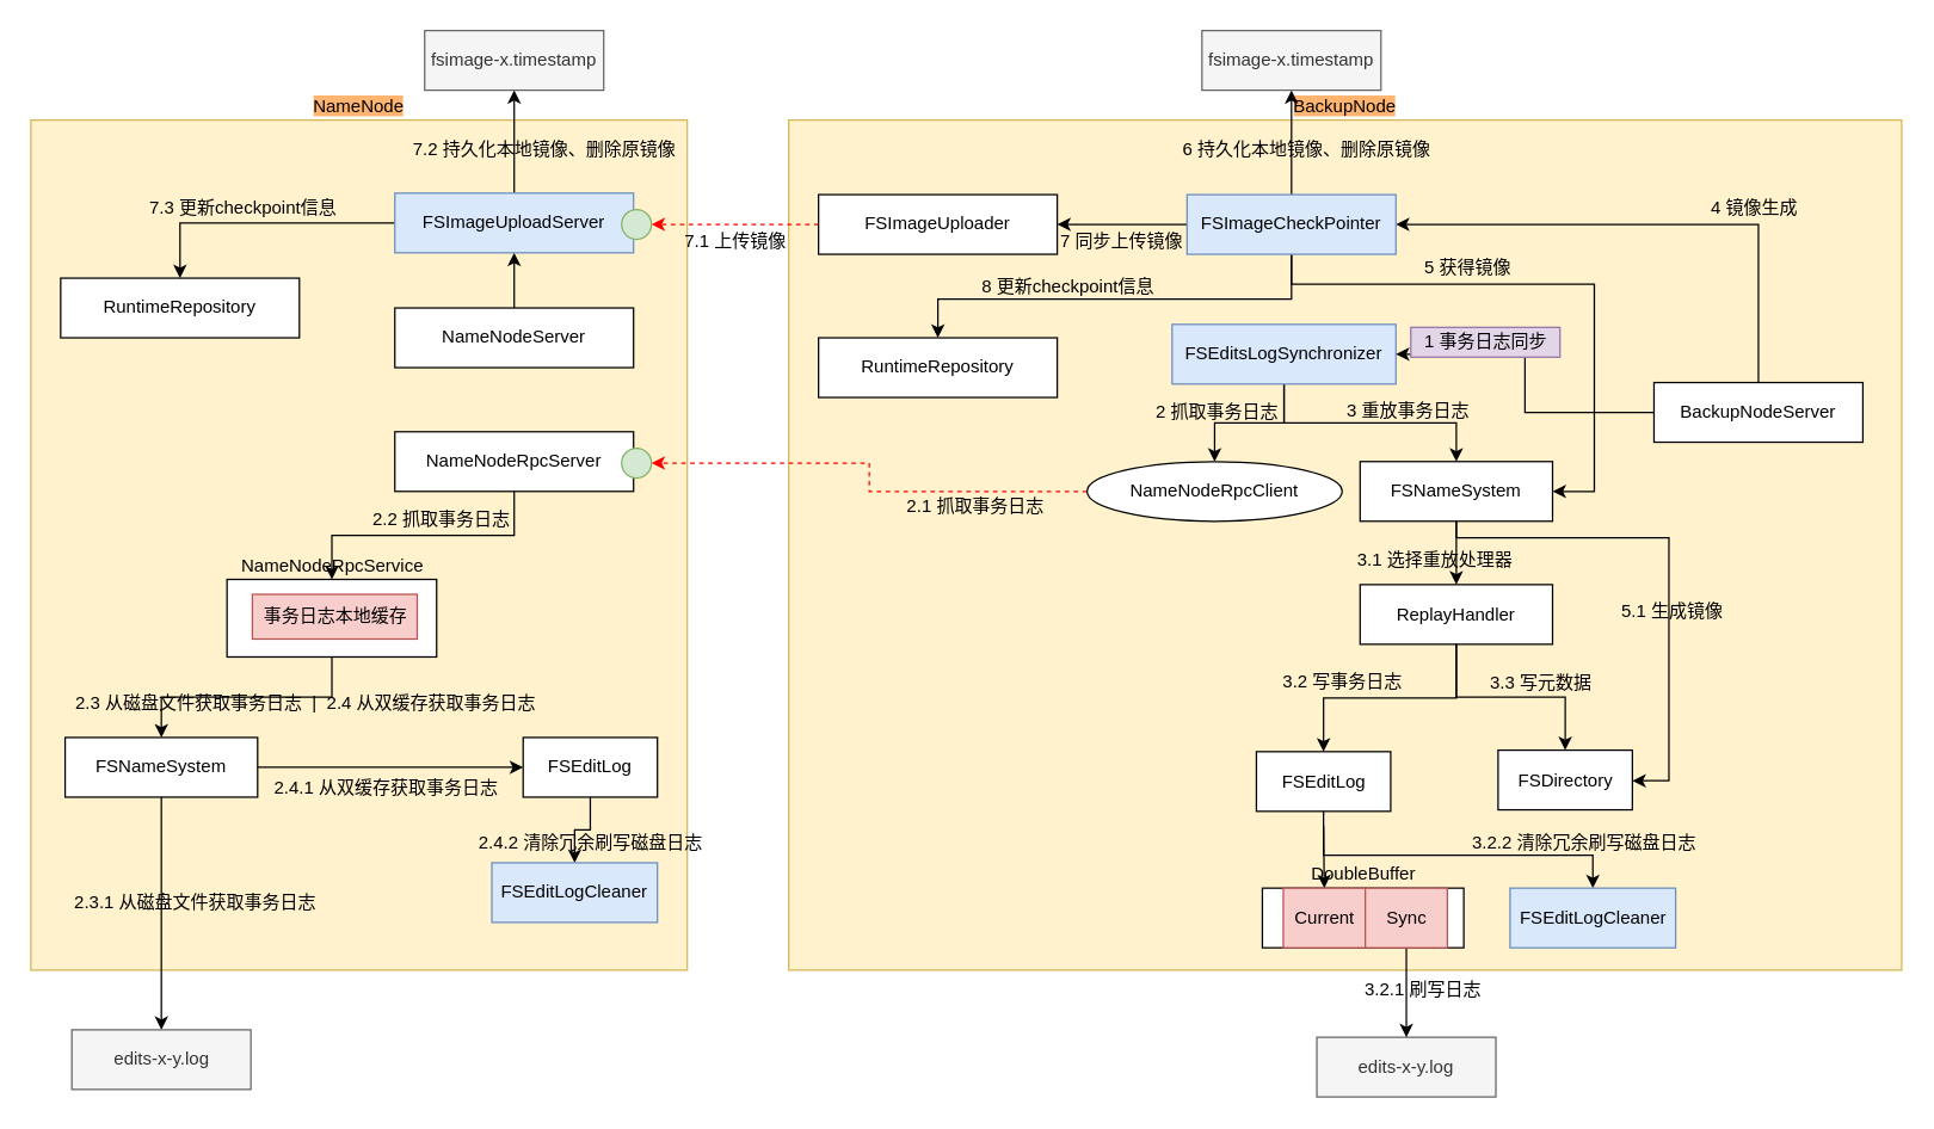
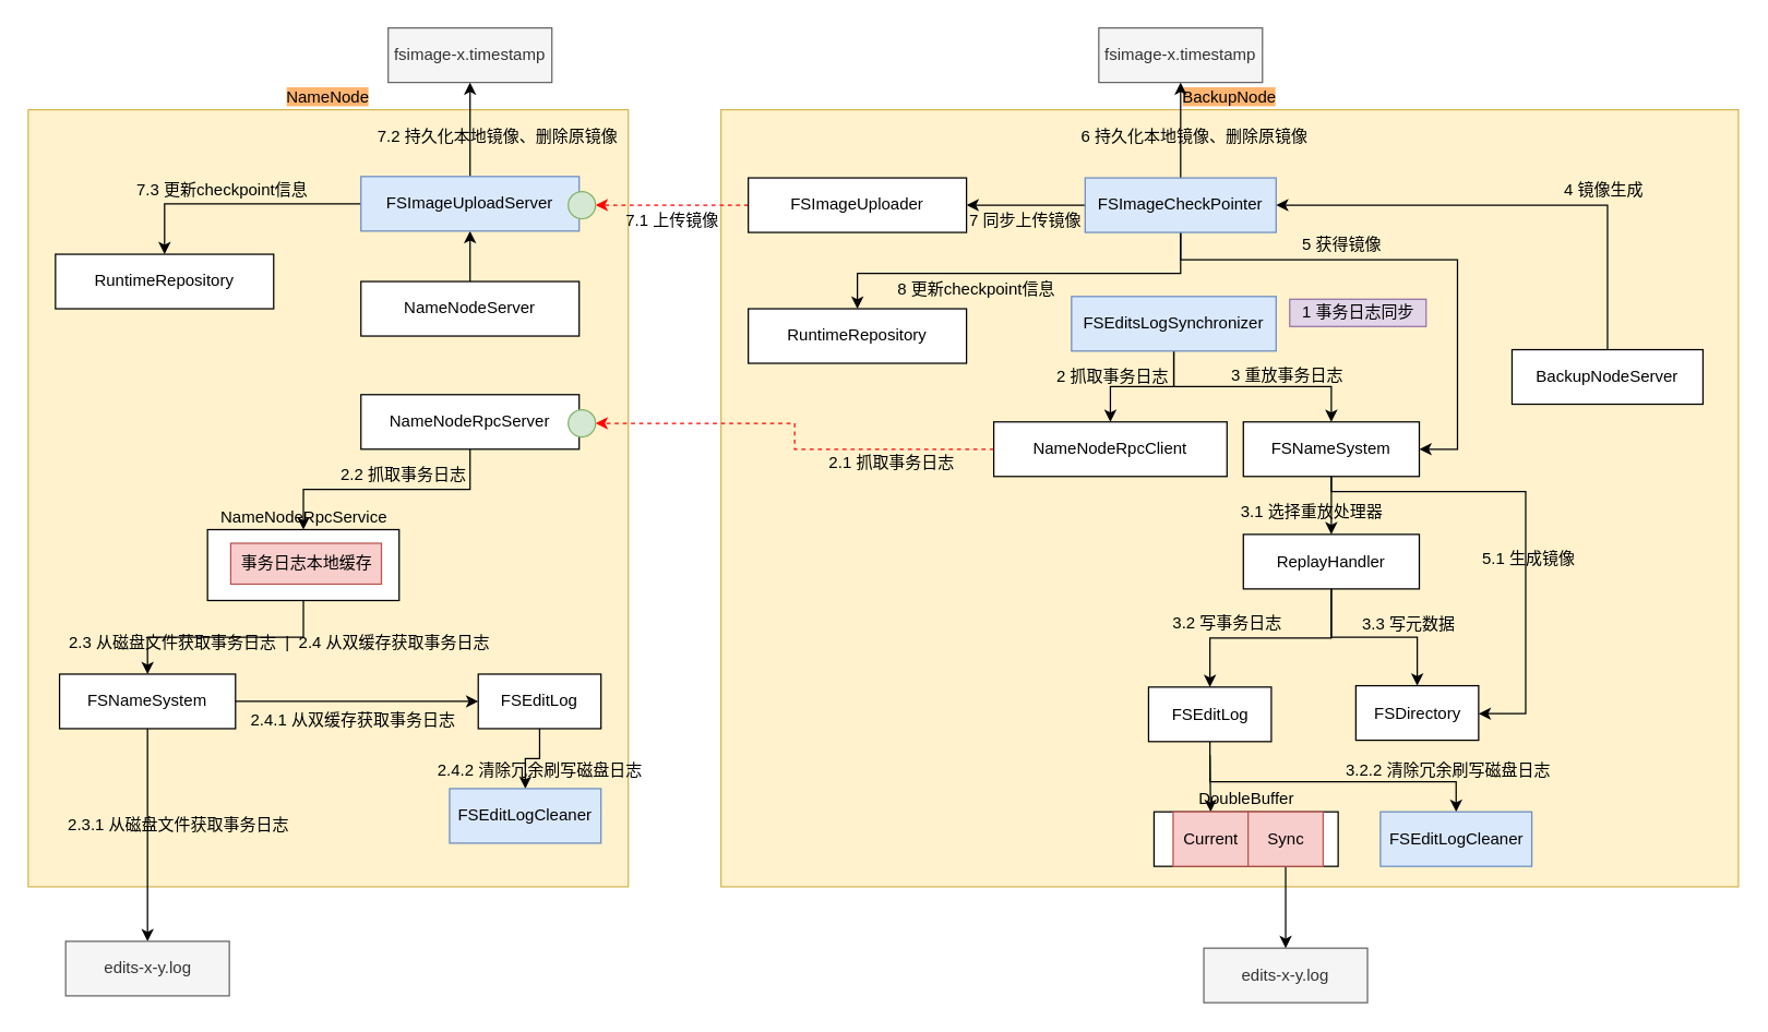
- <mxCell id="61" value="8 更新checkpoint信息" style="text;html=1;align=center;verticalAlign=middle;resizable=0;points=[];autosize=1;strokeColor=none;fillColor=none;" vertex="1" parent="1"><mxGeometry x="650" y="182" width="130" height="20" as="geometry" /></mxCell>
+ <mxCell id="61" value="8 更新checkpoint信息" style="text;html=1;align=center;verticalAlign=middle;resizable=0;points=[];autosize=1;strokeColor=none;fillColor=none;" vertex="1" parent="1"><mxGeometry x="650" y="202" width="130" height="20" as="geometry" /></mxCell>
- <mxCell id="14" style="edgeStyle=orthogonalEdgeStyle;rounded=0;orthogonalLoop=1;jettySize=auto;html=1;" parent="1" source="16" target="11" edge="1"><mxGeometry relative="1" as="geometry" /></mxCell>
- <mxCell id="26" value="&lt;span style=&quot;text-align: left&quot;&gt;NameNodeRpcClient&lt;br&gt;&lt;/span&gt;" style="ellipse;whiteSpace=wrap;html=1;labelPosition=center;verticalLabelPosition=middle;align=center;verticalAlign=middle;" vertex="1" parent="1"><mxGeometry x="728" y="309" width="171" height="40" as="geometry" /></mxCell>
+ <mxCell id="26" value="&lt;span style=&quot;text-align: left&quot;&gt;NameNodeRpcClient&lt;br&gt;&lt;/span&gt;" style="rounded=0;whiteSpace=wrap;html=1;labelPosition=center;verticalLabelPosition=middle;align=center;verticalAlign=middle;" vertex="1" parent="1"><mxGeometry x="728" y="309" width="171" height="40" as="geometry" /></mxCell>
- <mxCell id="37" value="&lt;div style=&quot;text-align: left&quot;&gt;FSDirectory&lt;br&gt;&lt;/div&gt;" style="rounded=0;whiteSpace=wrap;html=1;labelPosition=center;verticalLabelPosition=middle;align=center;verticalAlign=middle;" vertex="1" parent="1"><mxGeometry x="1003.5" y="502.5" width="90" height="40" as="geometry" /></mxCell>
+ <mxCell id="37" value="&lt;div style=&quot;text-align: left&quot;&gt;FSDirectory&lt;br&gt;&lt;/div&gt;" style="rounded=0;whiteSpace=wrap;html=1;labelPosition=center;verticalLabelPosition=middle;align=center;verticalAlign=middle;" vertex="1" parent="1"><mxGeometry x="993.5" y="502.5" width="90" height="40" as="geometry" /></mxCell>
- <mxCell id="49" value="3.2.1 刷写日志" style="text;html=1;align=center;verticalAlign=middle;resizable=0;points=[];autosize=1;strokeColor=none;fillColor=none;" vertex="1" parent="1"><mxGeometry x="907.5" y="653" width="90" height="20" as="geometry" /></mxCell>
